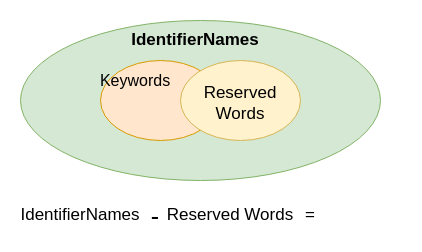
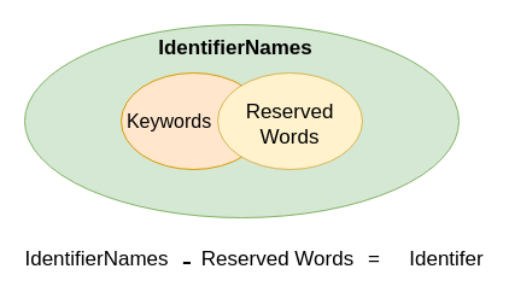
- <mxCell id="7" value="Keywords" style="text;html=1;strokeColor=none;fillColor=none;align=center;verticalAlign=middle;whiteSpace=wrap;rounded=0;spacing=3;fontSize=16;" vertex="1" parent="1"><mxGeometry x="105" y="67.5" width="60" height="25" as="geometry" /></mxCell>
+ <mxCell id="7" value="Keywords" style="text;html=1;strokeColor=none;fillColor=none;align=center;verticalAlign=middle;whiteSpace=wrap;rounded=0;spacing=3;fontSize=16;" vertex="1" parent="1"><mxGeometry x="110" y="87.5" width="60" height="25" as="geometry" /></mxCell>
+ <mxCell id="12" value="Identifer" style="text;html=1;strokeColor=none;fillColor=none;align=center;verticalAlign=middle;whiteSpace=wrap;rounded=0;fontSize=17;" vertex="1" parent="1"><mxGeometry x="340" y="200" width="60" height="30" as="geometry" /></mxCell>
